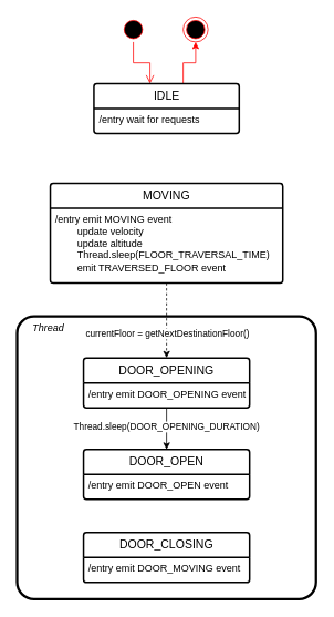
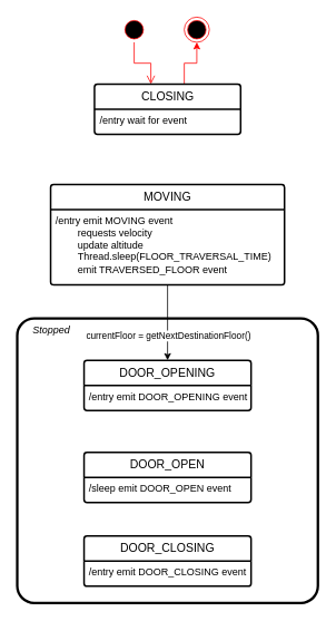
- <mxCell id="9" value="IDLE" style="swimlane;childLayout=stackLayout;horizontal=1;startSize=30;horizontalStack=0;rounded=1;fontSize=14;fontStyle=0;strokeWidth=2;resizeParent=0;resizeLast=1;shadow=0;dashed=0;align=center;arcSize=4;whiteSpace=wrap;html=1;" parent="1" vertex="1"><mxGeometry x="112.5" y="100" width="175" height="60" as="geometry" /></mxCell>
+ <mxCell id="9" value="CLOSING" style="swimlane;childLayout=stackLayout;horizontal=1;startSize=30;horizontalStack=0;rounded=1;fontSize=14;fontStyle=0;strokeWidth=2;resizeParent=0;resizeLast=1;shadow=0;dashed=0;align=center;arcSize=4;whiteSpace=wrap;html=1;" parent="1" vertex="1"><mxGeometry x="112.5" y="100" width="175" height="60" as="geometry" /></mxCell>
- <mxCell id="10" value="/entry wait for requests" style="align=left;strokeColor=none;fillColor=none;spacingLeft=4;fontSize=12;verticalAlign=top;resizable=0;rotatable=0;part=1;html=1;" parent="9" vertex="1"><mxGeometry y="30" width="175" height="30" as="geometry" /></mxCell>
+ <mxCell id="10" value="/entry wait for event" style="align=left;strokeColor=none;fillColor=none;spacingLeft=4;fontSize=12;verticalAlign=top;resizable=0;rotatable=0;part=1;html=1;" parent="9" vertex="1"><mxGeometry y="30" width="175" height="30" as="geometry" /></mxCell>
- <mxCell id="18" value="/entry emit MOVING event&lt;br&gt;&lt;span style=&quot;white-space: pre;&quot;&gt;&#09;&lt;/span&gt;update velocity&lt;br&gt;&lt;span style=&quot;white-space: pre;&quot;&gt;&#09;&lt;/span&gt;update altitude&lt;br&gt;&lt;span style=&quot;white-space: pre;&quot;&gt;&#09;&lt;/span&gt;Thread.sleep(FLOOR_TRAVERSAL_TIME)&lt;br&gt;&lt;span style=&quot;white-space: pre;&quot;&gt;&#09;&lt;/span&gt;emit TRAVERSED_FLOOR event" style="align=left;strokeColor=none;fillColor=none;spacingLeft=4;fontSize=12;verticalAlign=top;resizable=0;rotatable=0;part=1;html=1;" parent="17" vertex="1"><mxGeometry y="30" width="280" height="90" as="geometry" /></mxCell>
+ <mxCell id="18" value="/entry emit MOVING event&lt;br&gt;&lt;span style=&quot;white-space: pre;&quot;&gt;&#09;&lt;/span&gt;requests velocity&lt;br&gt;&lt;span style=&quot;white-space: pre;&quot;&gt;&#09;&lt;/span&gt;update altitude&lt;br&gt;&lt;span style=&quot;white-space: pre;&quot;&gt;&#09;&lt;/span&gt;Thread.sleep(FLOOR_TRAVERSAL_TIME)&lt;br&gt;&lt;span style=&quot;white-space: pre;&quot;&gt;&#09;&lt;/span&gt;emit TRAVERSED_FLOOR event" style="align=left;strokeColor=none;fillColor=none;spacingLeft=4;fontSize=12;verticalAlign=top;resizable=0;rotatable=0;part=1;html=1;" parent="17" vertex="1"><mxGeometry y="30" width="280" height="90" as="geometry" /></mxCell>
- <mxCell id="15" style="edgeStyle=orthogonalEdgeStyle;rounded=0;orthogonalLoop=1;jettySize=auto;html=1;dashed=1;" parent="1" source="17" target="11" edge="1"><mxGeometry relative="1" as="geometry" /></mxCell>
+ <mxCell id="15" style="edgeStyle=orthogonalEdgeStyle;rounded=0;orthogonalLoop=1;jettySize=auto;html=1;" parent="1" source="17" target="11" edge="1"><mxGeometry relative="1" as="geometry" /></mxCell>
- <mxCell id="2" value="&amp;nbsp; &amp;nbsp; &amp;nbsp;Thread" style="rounded=1;whiteSpace=wrap;html=1;fillColor=none;verticalAlign=top;align=left;strokeWidth=3;arcSize=6;fontStyle=2" parent="1" vertex="1"><mxGeometry x="20" y="380" width="360" height="340" as="geometry" /></mxCell>
+ <mxCell id="2" value="&amp;nbsp; &amp;nbsp; &amp;nbsp;Stopped" style="rounded=1;whiteSpace=wrap;html=1;fillColor=none;verticalAlign=top;align=left;strokeWidth=3;arcSize=6;fontStyle=2" parent="1" vertex="1"><mxGeometry x="20" y="380" width="360" height="340" as="geometry" /></mxCell>
- <mxCell id="19" style="edgeStyle=orthogonalEdgeStyle;rounded=0;orthogonalLoop=1;jettySize=auto;html=1;" parent="1" source="12" target="13" edge="1"><mxGeometry relative="1" as="geometry" /></mxCell>
- <mxCell id="20" value="Thread.sleep(DOOR_OPENING_DURATION)" style="edgeLabel;html=1;align=center;verticalAlign=middle;resizable=0;points=[];" parent="19" vertex="1" connectable="0"><mxGeometry x="-0.12" y="-1" relative="1" as="geometry"><mxPoint as="offset" /></mxGeometry></mxCell>
- <mxCell id="14" value="/entry emit DOOR_OPEN event&lt;br&gt;&lt;span style=&quot;white-space: pre;&quot;&gt;&#09;&lt;/span&gt;" style="align=left;strokeColor=none;fillColor=none;spacingLeft=4;fontSize=12;verticalAlign=top;resizable=0;rotatable=0;part=1;html=1;" parent="13" vertex="1"><mxGeometry y="30" width="200" height="30" as="geometry" /></mxCell>
+ <mxCell id="14" value="/sleep emit DOOR_OPEN event&lt;br&gt;&lt;span style=&quot;white-space: pre;&quot;&gt;&#09;&lt;/span&gt;" style="align=left;strokeColor=none;fillColor=none;spacingLeft=4;fontSize=12;verticalAlign=top;resizable=0;rotatable=0;part=1;html=1;" parent="13" vertex="1"><mxGeometry y="30" width="200" height="30" as="geometry" /></mxCell>
- <mxCell id="8" value="/entry emit DOOR_MOVING event&lt;br&gt;&lt;span style=&quot;white-space: pre;&quot;&gt;&#09;&lt;/span&gt;" style="align=left;strokeColor=none;fillColor=none;spacingLeft=4;fontSize=12;verticalAlign=top;resizable=0;rotatable=0;part=1;html=1;" parent="7" vertex="1"><mxGeometry y="30" width="200" height="30" as="geometry" /></mxCell>
+ <mxCell id="8" value="/entry emit DOOR_CLOSING event&lt;br&gt;&lt;span style=&quot;white-space: pre;&quot;&gt;&#09;&lt;/span&gt;" style="align=left;strokeColor=none;fillColor=none;spacingLeft=4;fontSize=12;verticalAlign=top;resizable=0;rotatable=0;part=1;html=1;" parent="7" vertex="1"><mxGeometry y="30" width="200" height="30" as="geometry" /></mxCell>
